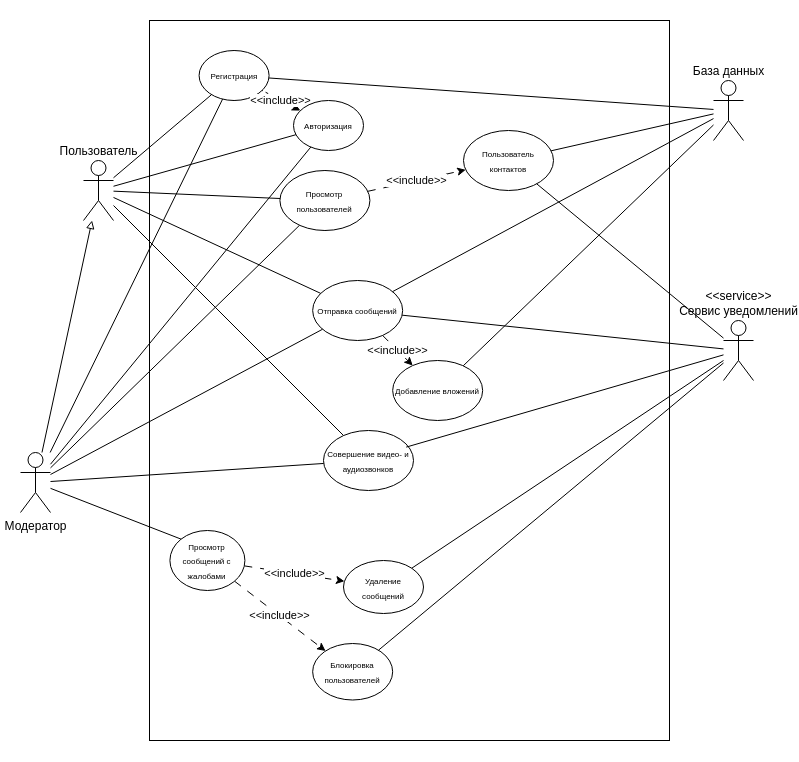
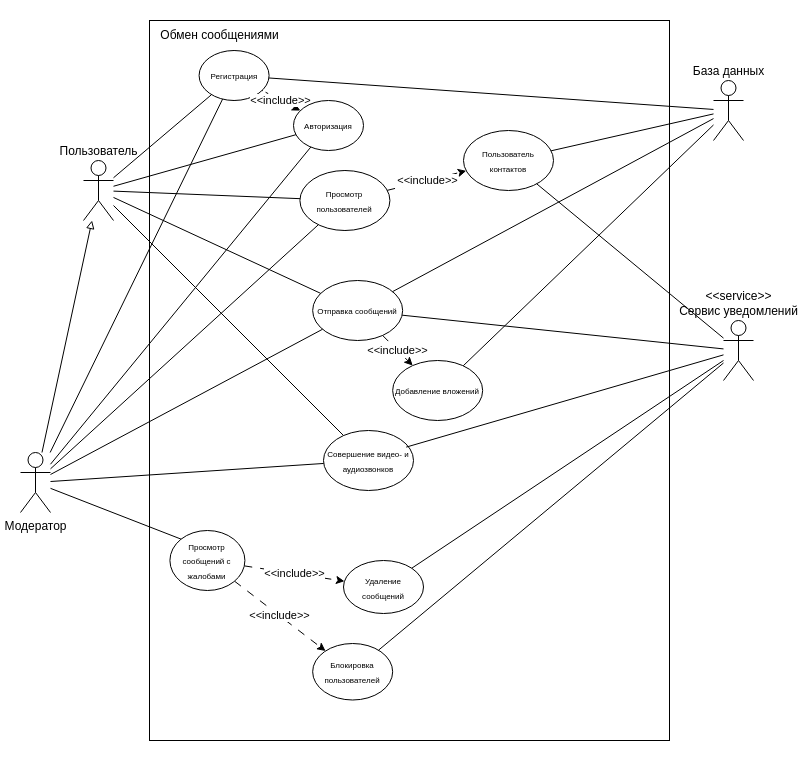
+ <mxCell id="7" value="Обмен сообщениями" style="text;html=1;align=center;verticalAlign=middle;resizable=1;points=[];autosize=1;strokeColor=none;fillColor=none;movable=1;rotatable=1;deletable=1;editable=1;locked=0;connectable=1;" parent="1" vertex="1"><mxGeometry x="149" y="20" width="140" height="30" as="geometry" /></mxCell>
- <mxCell id="28" value="&lt;span style=&quot;font-size: 8px;&quot;&gt;Просмотр пользователей&lt;/span&gt;" style="ellipse;whiteSpace=wrap;html=1;movable=1;resizable=1;rotatable=1;deletable=1;editable=1;locked=0;connectable=1;" vertex="1" parent="1"><mxGeometry x="279.42" y="170" width="90" height="60" as="geometry" /></mxCell>
+ <mxCell id="28" value="&lt;span style=&quot;font-size: 8px;&quot;&gt;Просмотр пользователей&lt;/span&gt;" style="ellipse;whiteSpace=wrap;html=1;movable=1;resizable=1;rotatable=1;deletable=1;editable=1;locked=0;connectable=1;" vertex="1" parent="1"><mxGeometry x="299.42" y="170" width="90" height="60" as="geometry" /></mxCell>
